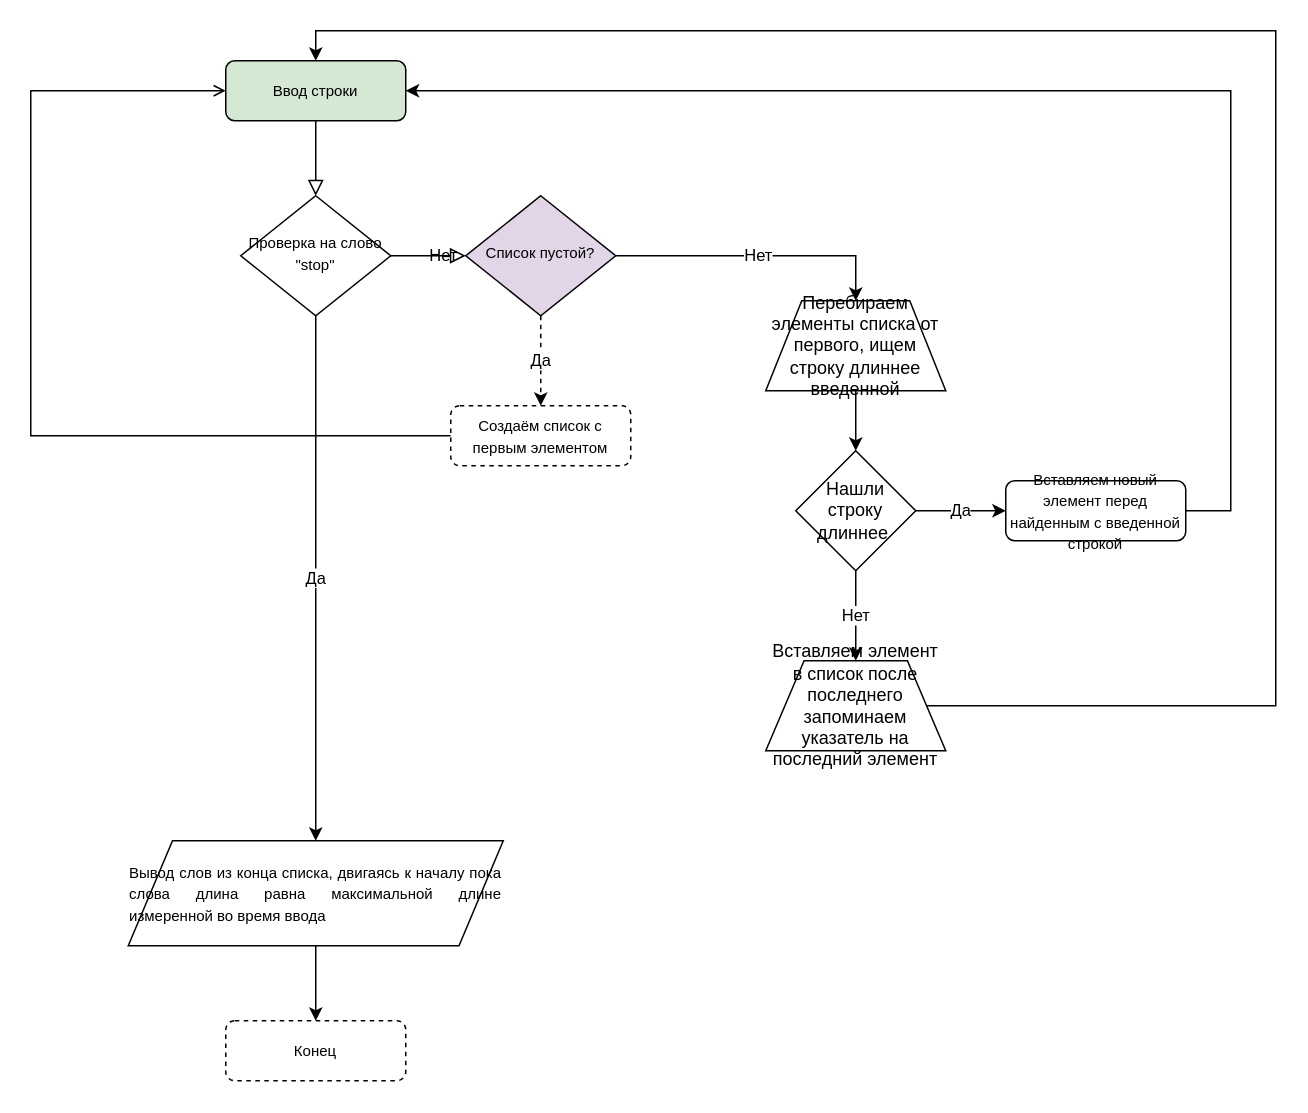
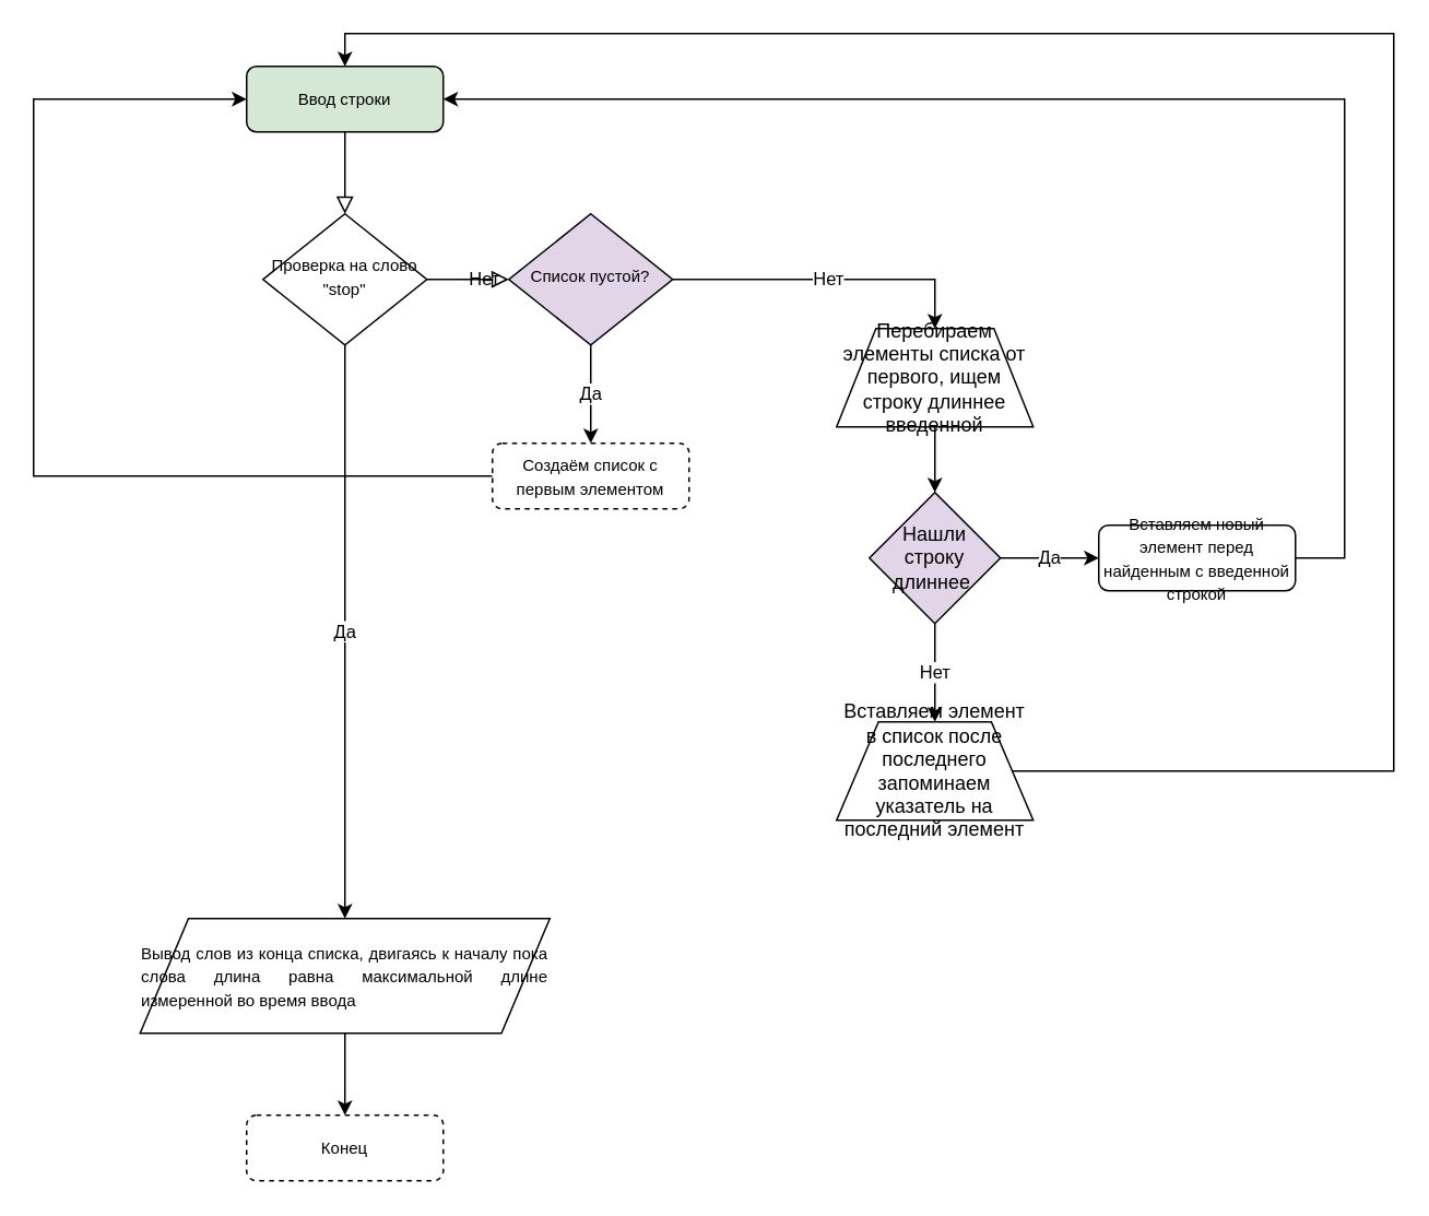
- <mxCell id="8" style="edgeStyle=orthogonalEdgeStyle;rounded=0;orthogonalLoop=1;jettySize=auto;html=1;endArrow=open;" edge="1" parent="1" source="9" target="3"><mxGeometry relative="1" as="geometry"><Array as="points"><mxPoint x="20" y="290" /><mxPoint x="20" y="60" /></Array></mxGeometry></mxCell>
+ <mxCell id="8" style="edgeStyle=orthogonalEdgeStyle;rounded=0;orthogonalLoop=1;jettySize=auto;html=1;" edge="1" parent="1" source="9" target="3"><mxGeometry relative="1" as="geometry"><Array as="points"><mxPoint x="20" y="290" /><mxPoint x="20" y="60" /></Array></mxGeometry></mxCell>
- <mxCell id="12" value="Да" style="edgeStyle=orthogonalEdgeStyle;rounded=0;orthogonalLoop=1;jettySize=auto;html=1;entryX=0.5;entryY=0;entryDx=0;entryDy=0;dashed=1;" edge="1" parent="1" source="14" target="9"><mxGeometry relative="1" as="geometry" /></mxCell>
+ <mxCell id="12" value="Да" style="edgeStyle=orthogonalEdgeStyle;rounded=0;orthogonalLoop=1;jettySize=auto;html=1;entryX=0.5;entryY=0;entryDx=0;entryDy=0;" edge="1" parent="1" source="14" target="9"><mxGeometry relative="1" as="geometry" /></mxCell>
- <mxCell id="19" value="Нашли строку длиннее&amp;nbsp;" style="rhombus;whiteSpace=wrap;html=1;" vertex="1" parent="1"><mxGeometry x="530" y="300" width="80" height="80" as="geometry" /></mxCell>
+ <mxCell id="19" value="Нашли строку длиннее&amp;nbsp;" style="rhombus;whiteSpace=wrap;html=1;fillColor=#e1d5e7;" vertex="1" parent="1"><mxGeometry x="530" y="300" width="80" height="80" as="geometry" /></mxCell>
